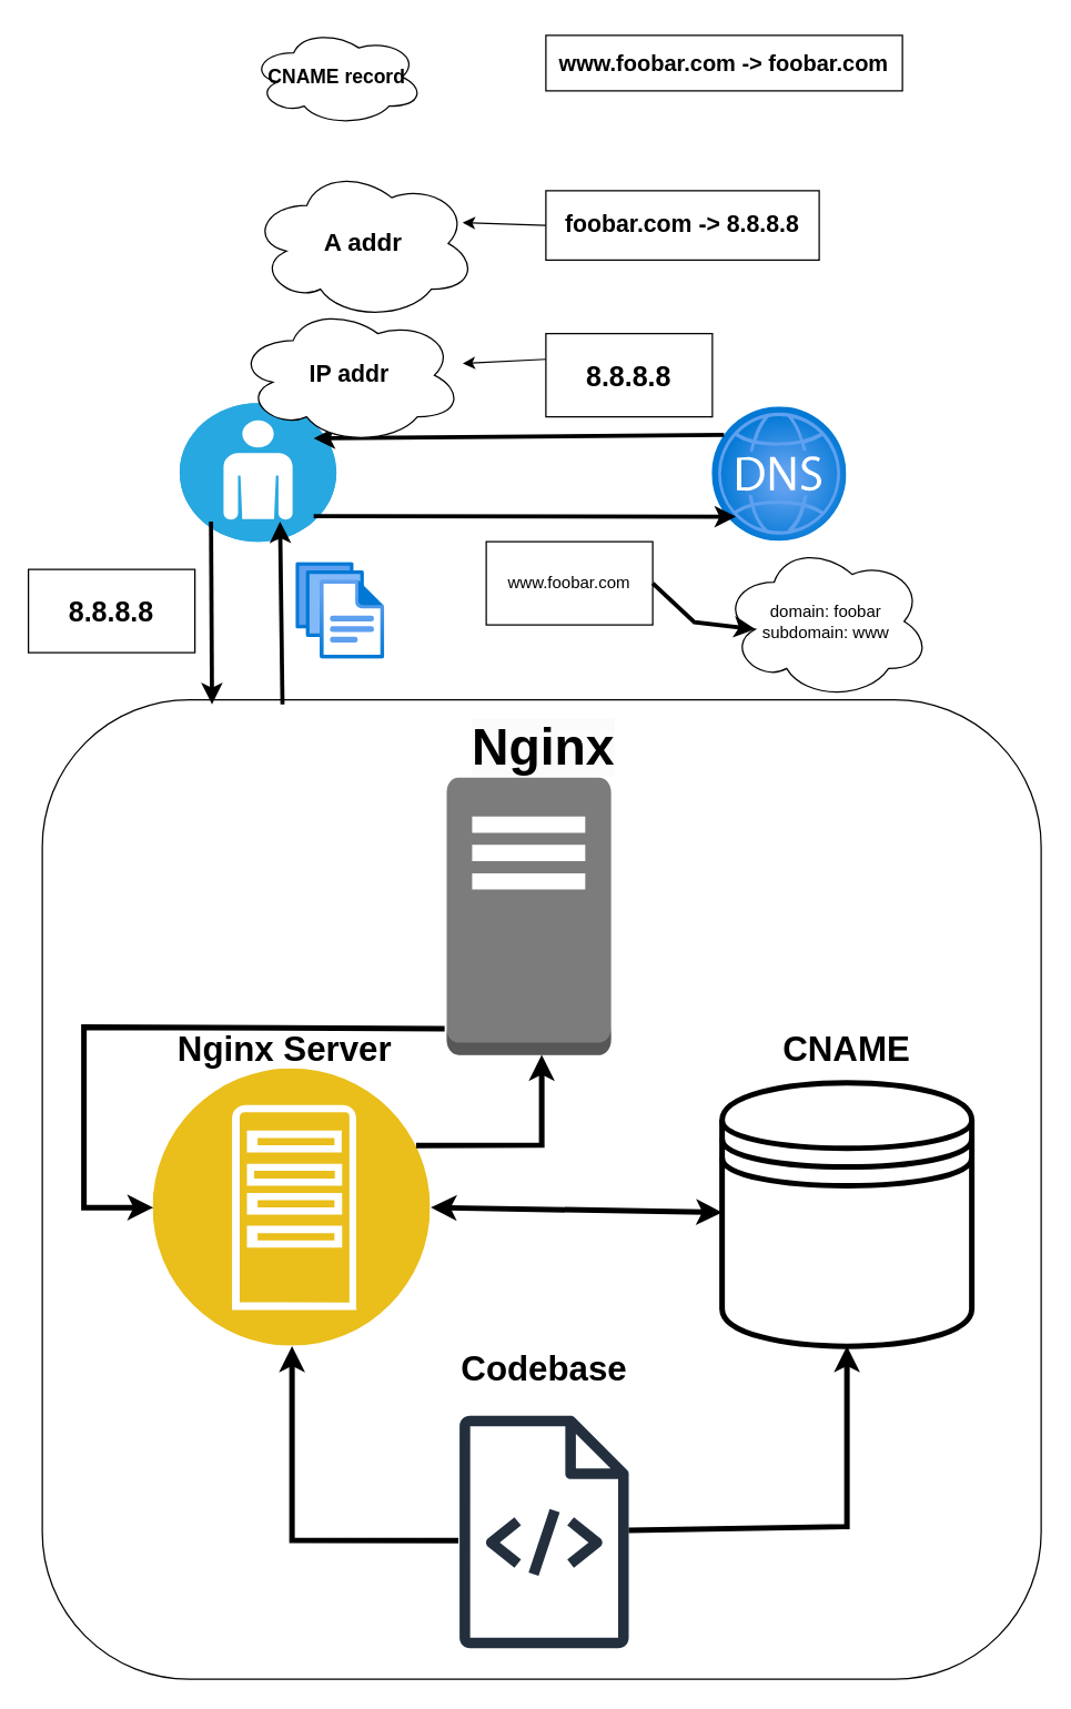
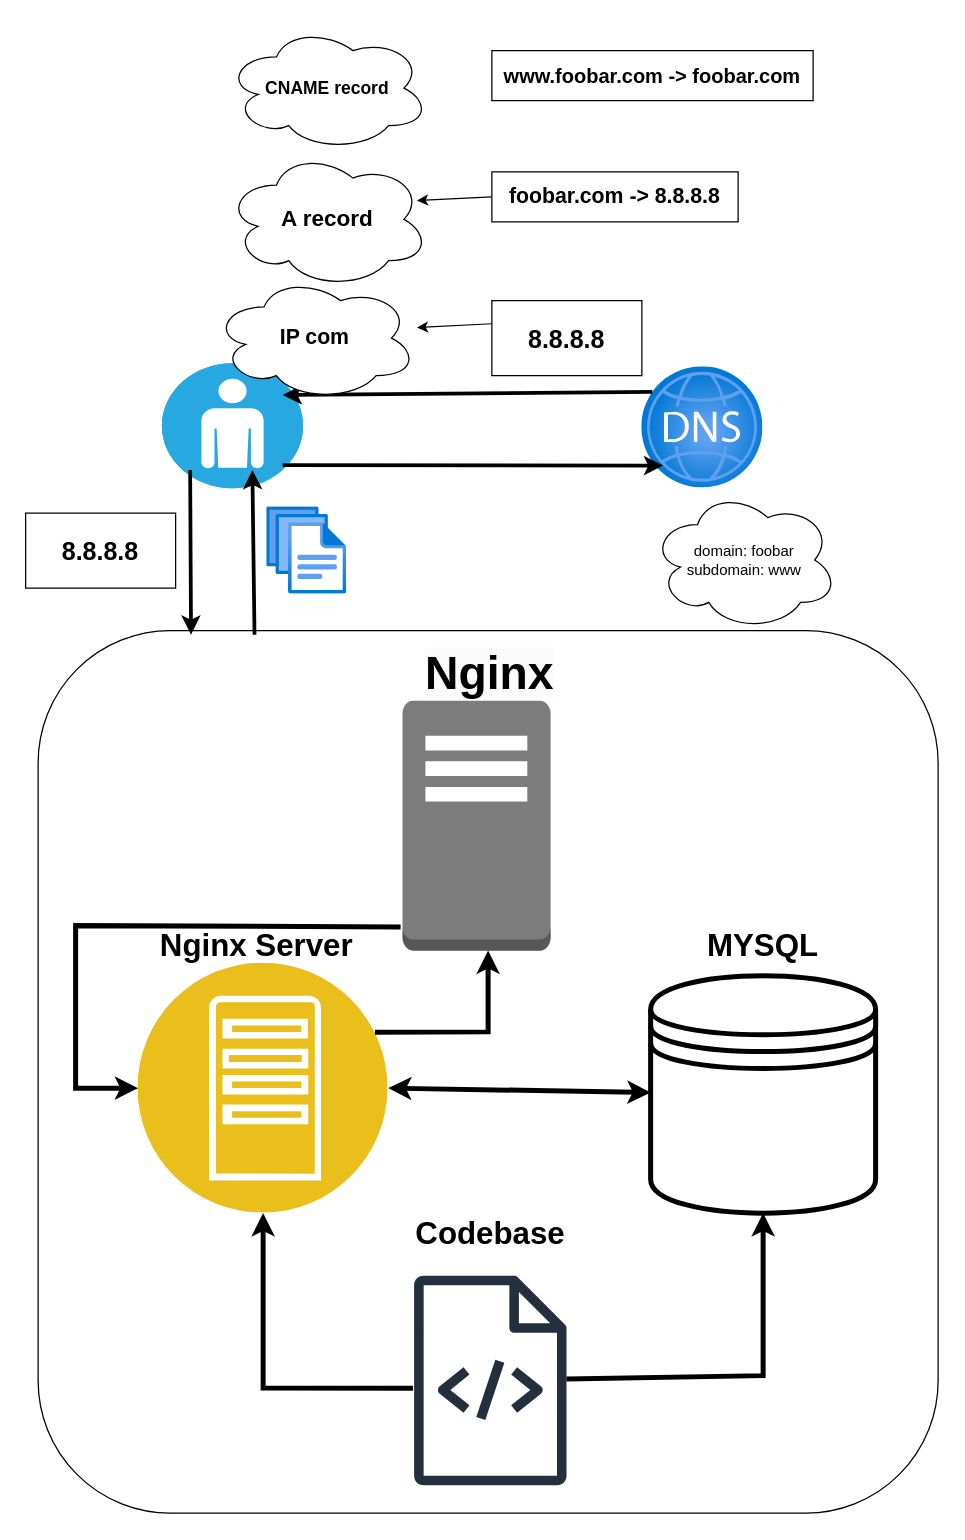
- <mxCell id="8" value="www.foobar.com -&amp;gt; foobar.com" style="rounded=0;whiteSpace=wrap;html=1;fontSize=16;fontStyle=1" vertex="1" parent="1"><mxGeometry x="393" y="25" width="257" height="40" as="geometry" /></mxCell>
+ <mxCell id="8" value="www.foobar.com -&amp;gt; foobar.com" style="rounded=0;whiteSpace=wrap;html=1;fontSize=16;fontStyle=1" vertex="1" parent="1"><mxGeometry x="393" y="40" width="257" height="40" as="geometry" /></mxCell>
- <mxCell id="9" value="CNAME record" style="ellipse;shape=cloud;whiteSpace=wrap;html=1;fontStyle=1;fontSize=14;" vertex="1" parent="1"><mxGeometry x="180" y="20" width="125" height="70" as="geometry" /></mxCell>
+ <mxCell id="9" value="CNAME record" style="ellipse;shape=cloud;whiteSpace=wrap;html=1;fontStyle=1;fontSize=14;" vertex="1" parent="1"><mxGeometry x="180" y="20" width="163" height="100" as="geometry" /></mxCell>
- <mxCell id="7" value="foobar.com -&amp;gt; 8.8.8.8" style="rounded=0;whiteSpace=wrap;html=1;fontSize=17;fontStyle=1" vertex="1" parent="1"><mxGeometry x="393" y="137" width="197" height="50" as="geometry" /></mxCell>
+ <mxCell id="7" value="foobar.com -&amp;gt; 8.8.8.8" style="rounded=0;whiteSpace=wrap;html=1;fontSize=17;fontStyle=1" vertex="1" parent="1"><mxGeometry x="393" y="137" width="197" height="40" as="geometry" /></mxCell>
- <mxCell id="11" value="A addr" style="ellipse;shape=cloud;whiteSpace=wrap;html=1;fontSize=18;fontStyle=1" vertex="1" parent="1"><mxGeometry x="180" y="120" width="163" height="110" as="geometry" /></mxCell>
+ <mxCell id="11" value="A record" style="ellipse;shape=cloud;whiteSpace=wrap;html=1;fontSize=18;fontStyle=1" vertex="1" parent="1"><mxGeometry x="180" y="120" width="163" height="110" as="geometry" /></mxCell>
- <mxCell id="12" value="IP addr" style="ellipse;shape=cloud;whiteSpace=wrap;html=1;fontSize=17;fontStyle=1" vertex="1" parent="1"><mxGeometry x="170" y="220" width="163" height="100" as="geometry" /></mxCell>
+ <mxCell id="12" value="IP com" style="ellipse;shape=cloud;whiteSpace=wrap;html=1;fontSize=17;fontStyle=1" vertex="1" parent="1"><mxGeometry x="170" y="220" width="163" height="100" as="geometry" /></mxCell>
- <mxCell id="6" value="www.foobar.com" style="rounded=0;whiteSpace=wrap;html=1;" vertex="1" parent="1"><mxGeometry x="350" y="390" width="120" height="60" as="geometry" /></mxCell>
- <mxCell id="33" value="" style="endArrow=classic;html=1;rounded=0;exitX=1;exitY=0.5;exitDx=0;exitDy=0;entryX=0.16;entryY=0.55;entryDx=0;entryDy=0;entryPerimeter=0;strokeWidth=3;" edge="1" parent="1" source="6" target="14"><mxGeometry width="50" height="50" relative="1" as="geometry"><mxPoint x="360" y="340" as="sourcePoint" /><mxPoint x="410" y="290" as="targetPoint" /><Array as="points"><mxPoint x="500" y="448" /></Array></mxGeometry></mxCell>
- <mxCell id="25" value="CNAME" style="text;strokeColor=none;align=center;fillColor=none;html=1;verticalAlign=middle;whiteSpace=wrap;rounded=0;fontSize=25;fontStyle=1" vertex="1" parent="1"><mxGeometry x="500" y="710" width="220" height="90" as="geometry" /></mxCell>
+ <mxCell id="25" value="MYSQL" style="text;strokeColor=none;align=center;fillColor=none;html=1;verticalAlign=middle;whiteSpace=wrap;rounded=0;fontSize=25;fontStyle=1" vertex="1" parent="1"><mxGeometry x="500" y="710" width="220" height="90" as="geometry" /></mxCell>
